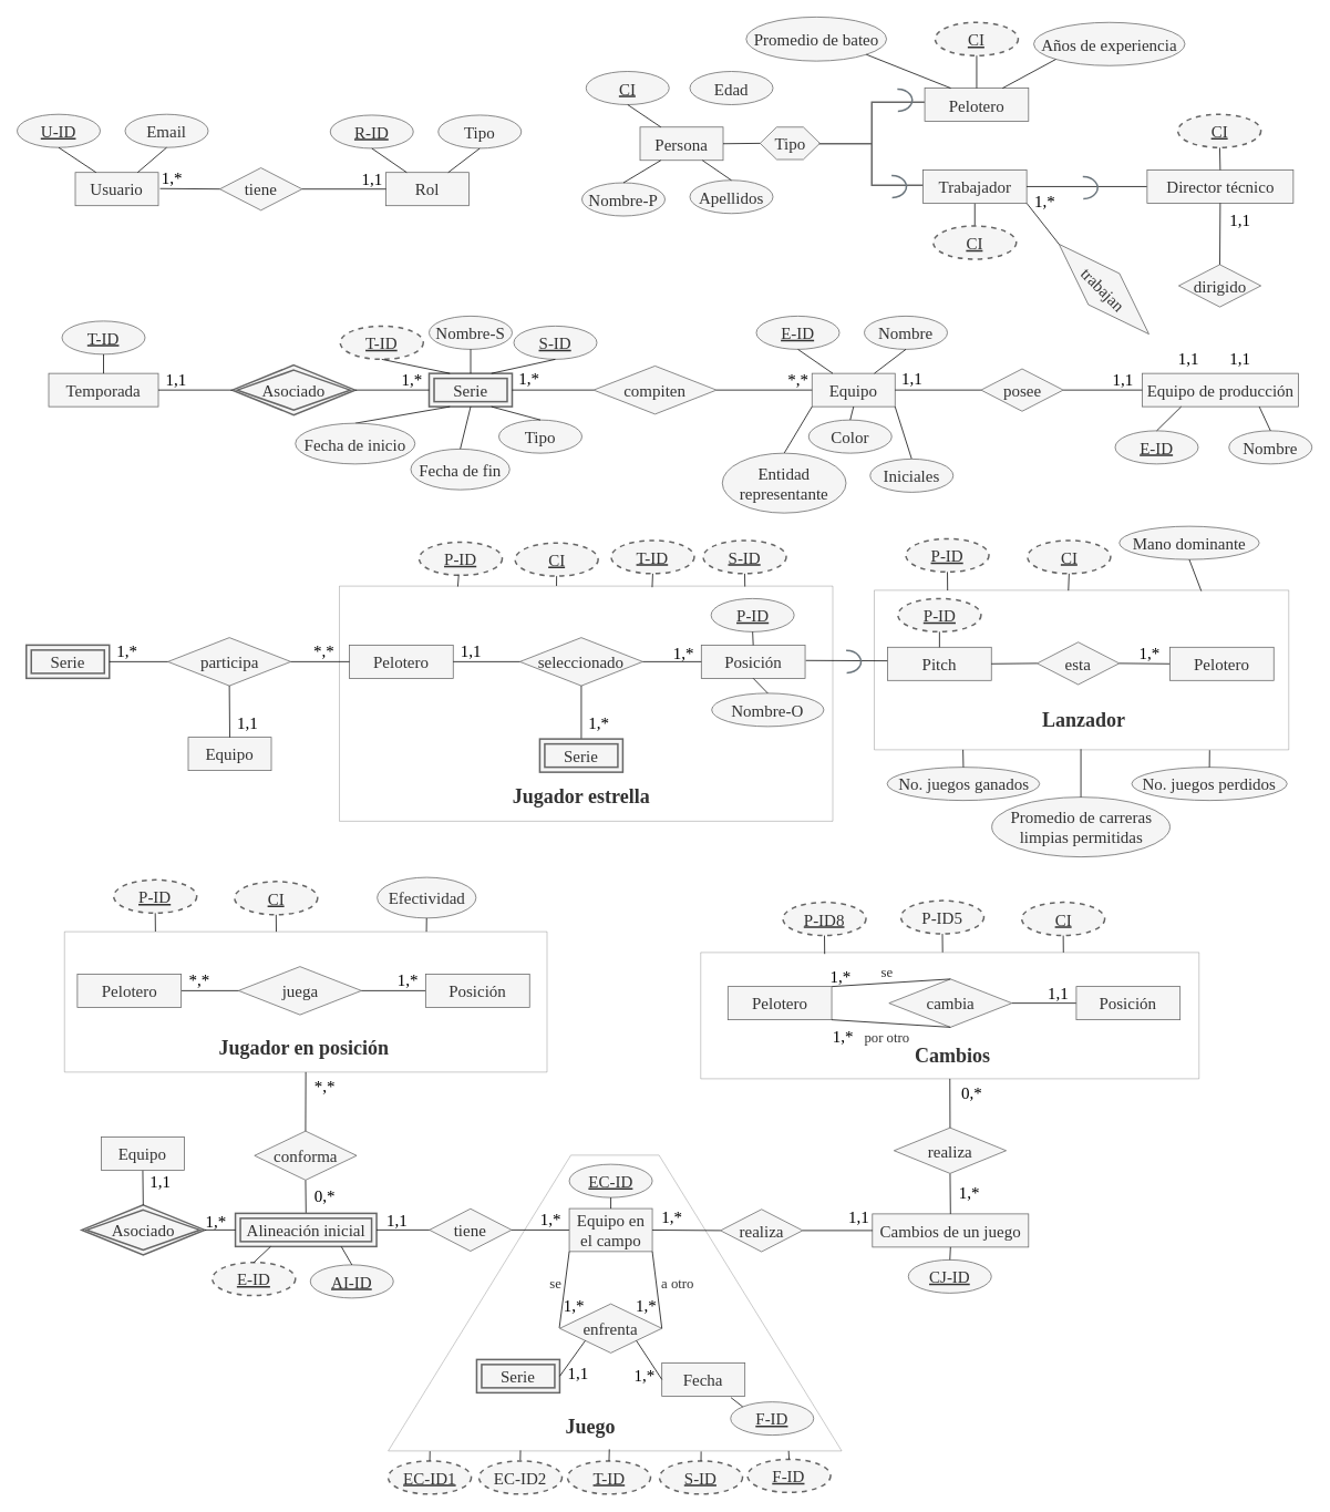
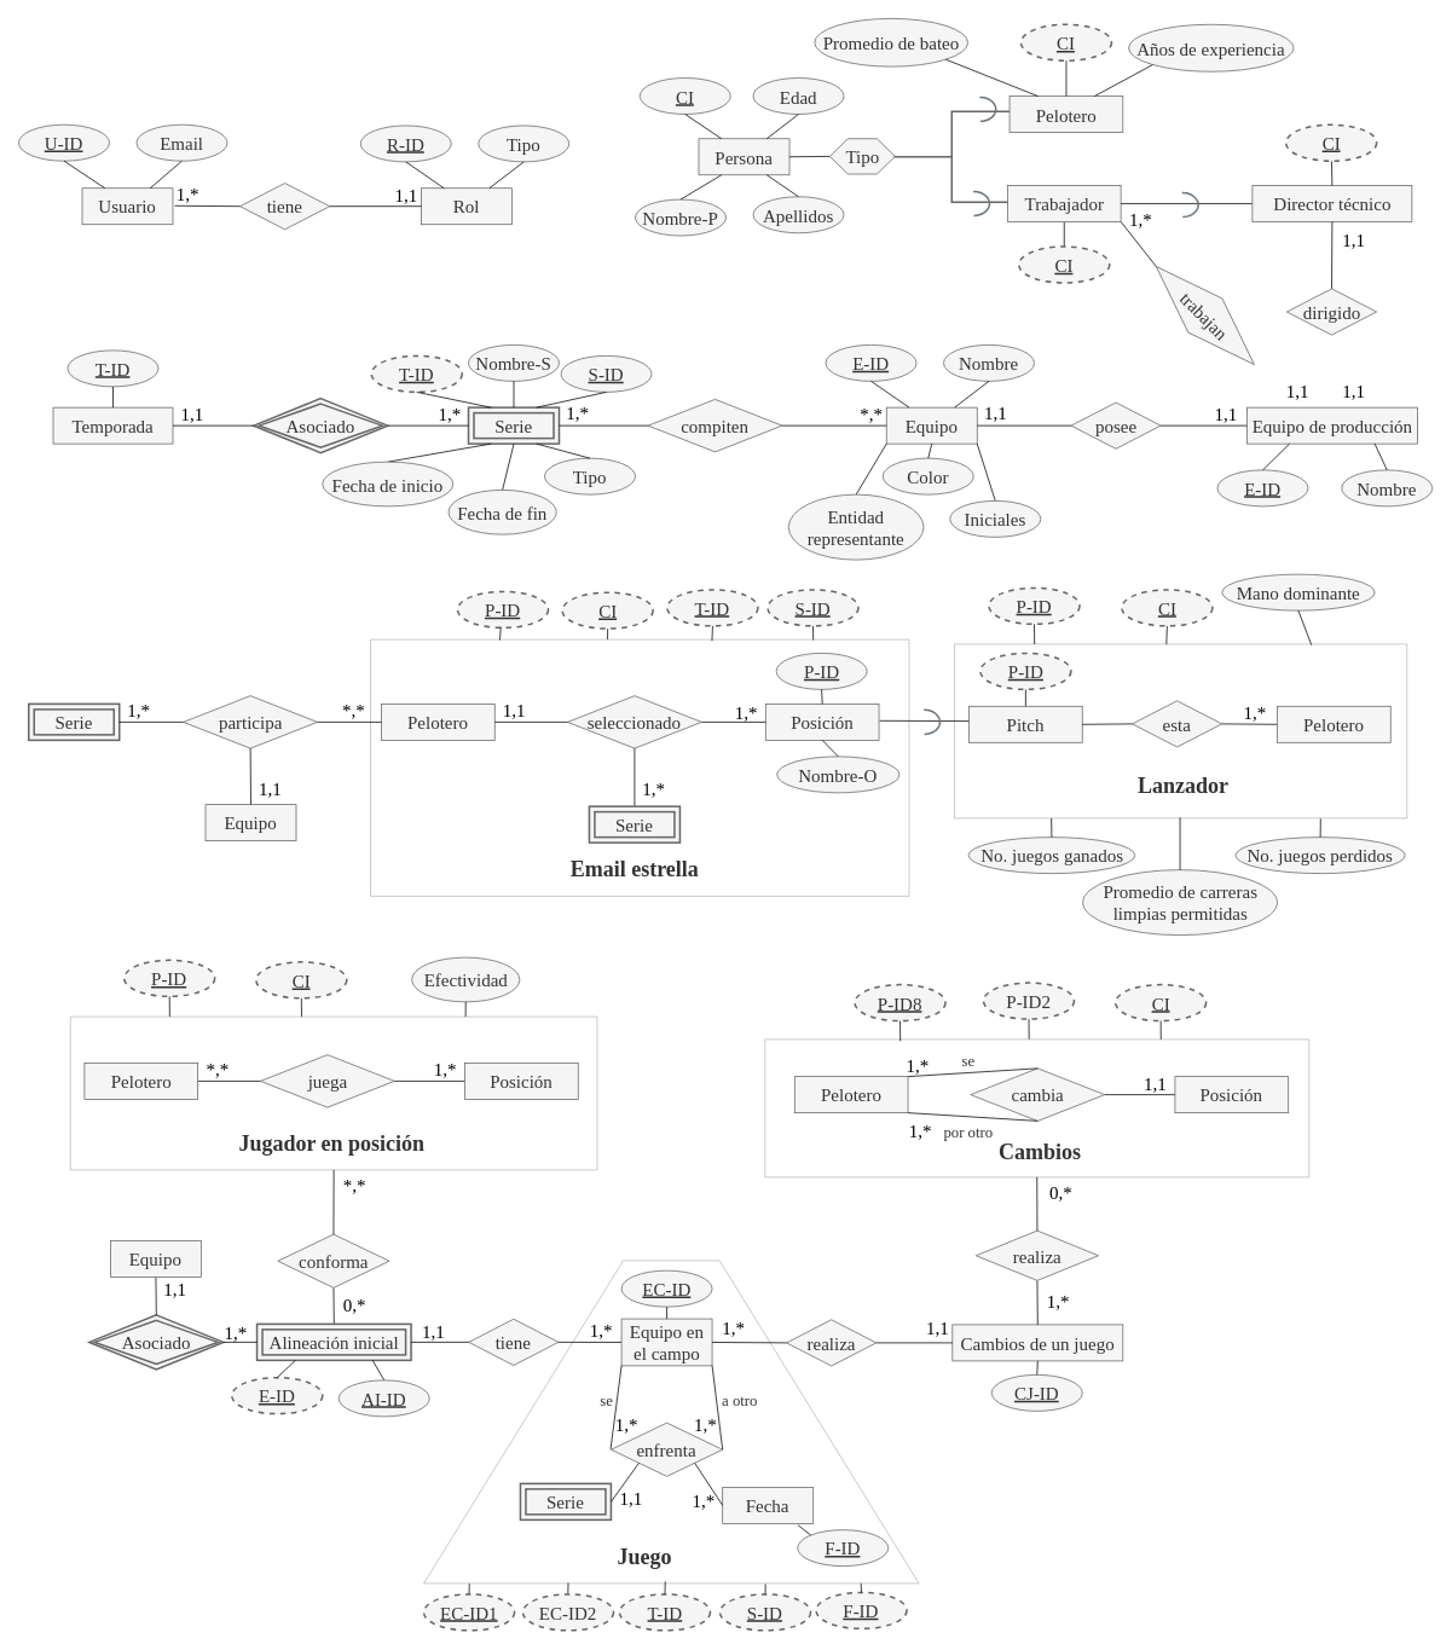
+ <mxCell id="26" value="" style="endArrow=none;html=1;rounded=0;hachureGap=4;fontFamily=Architects Daughter;fontSource=https%3A%2F%2Ffonts.googleapis.com%2Fcss%3Ffamily%3DArchitects%2BDaughter;fontSize=16;entryX=0.5;entryY=1;entryDx=0;entryDy=0;strokeColor=#030303;exitX=0.75;exitY=0;exitDx=0;exitDy=0;" parent="1" source="20" target="23" edge="1"><mxGeometry relative="1" as="geometry"><mxPoint x="824" y="140.5" as="sourcePoint" /><mxPoint x="765" y="135.5" as="targetPoint" /></mxGeometry></mxCell>
- <mxCell id="177" value="&lt;font face=&quot;Verdana&quot;&gt;Jugador estrella&lt;/font&gt;" style="text;strokeColor=none;fillColor=none;html=1;fontSize=24;fontStyle=1;verticalAlign=middle;align=center;shadow=0;sketch=0;hachureGap=4;jiggle=2;curveFitting=1;fontFamily=Architects Daughter;fontSource=https%3A%2F%2Ffonts.googleapis.com%2Fcss%3Ffamily%3DArchitects%2BDaughter;opacity=30;fontColor=#333333;" parent="176" vertex="1"><mxGeometry x="188.98" y="234" width="204.5" height="40" as="geometry" /></mxCell>
+ <mxCell id="177" value="&lt;font face=&quot;Verdana&quot;&gt;Email estrella&lt;/font&gt;" style="text;strokeColor=none;fillColor=none;html=1;fontSize=24;fontStyle=1;verticalAlign=middle;align=center;shadow=0;sketch=0;hachureGap=4;jiggle=2;curveFitting=1;fontFamily=Architects Daughter;fontSource=https%3A%2F%2Ffonts.googleapis.com%2Fcss%3Ffamily%3DArchitects%2BDaughter;opacity=30;fontColor=#333333;" parent="176" vertex="1"><mxGeometry x="188.98" y="234" width="204.5" height="40" as="geometry" /></mxCell>
- <mxCell id="277" value="P-ID5" style="ellipse;whiteSpace=wrap;html=1;align=center;dashed=1;sketch=0;hachureGap=4;jiggle=2;curveFitting=1;strokeWidth=2;fontFamily=Verdana;fontSize=20;fontColor=#333333;fillColor=#f5f5f5;strokeColor=#666666;" parent="1" vertex="1"><mxGeometry x="1084" y="1083.62" width="100" height="40" as="geometry" /></mxCell>
+ <mxCell id="277" value="P-ID2" style="ellipse;whiteSpace=wrap;html=1;align=center;dashed=1;sketch=0;hachureGap=4;jiggle=2;curveFitting=1;strokeWidth=2;fontFamily=Verdana;fontSize=20;fontColor=#333333;fillColor=#f5f5f5;strokeColor=#666666;" parent="1" vertex="1"><mxGeometry x="1084" y="1083.62" width="100" height="40" as="geometry" /></mxCell>
